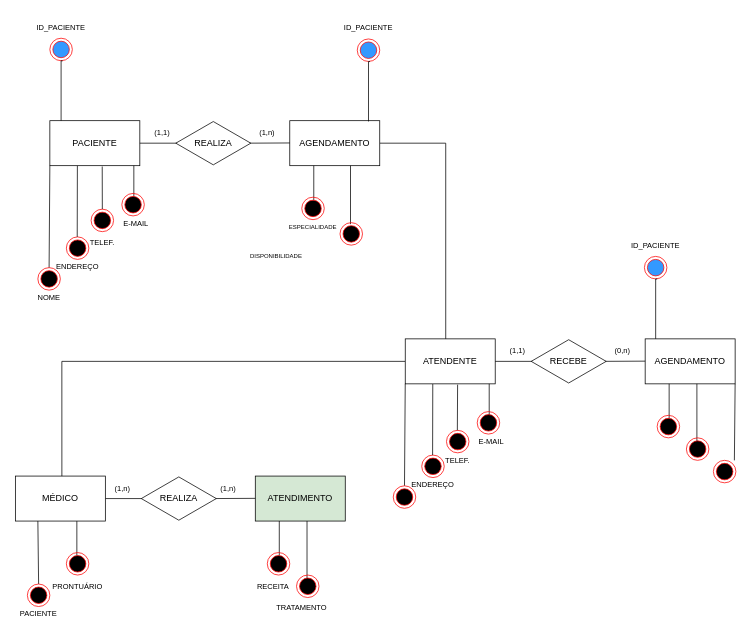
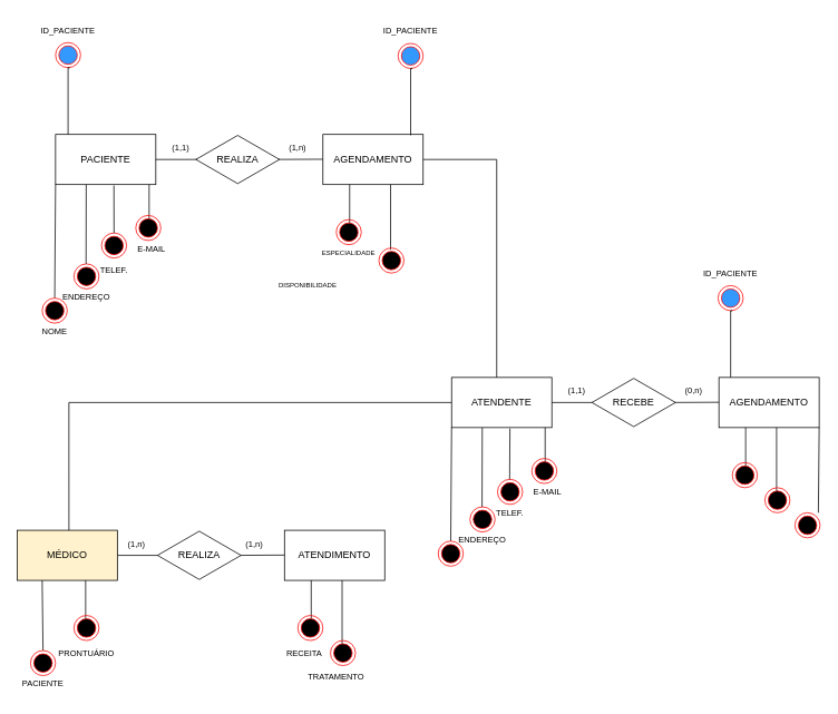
- <mxCell id="77" value="MÉDICO" style="rounded=0;whiteSpace=wrap;html=1;" parent="1" vertex="1"><mxGeometry x="20" y="634" width="120" height="60" as="geometry" /></mxCell>
+ <mxCell id="77" value="MÉDICO" style="rounded=0;whiteSpace=wrap;html=1;fillColor=#fff2cc;" parent="1" vertex="1"><mxGeometry x="20" y="634" width="120" height="60" as="geometry" /></mxCell>
- <mxCell id="20" value="ATENDIMENTO" style="rounded=0;whiteSpace=wrap;html=1;fillColor=#d5e8d4;" parent="1" vertex="1"><mxGeometry x="340" y="634" width="120" height="60" as="geometry" /></mxCell>
+ <mxCell id="20" value="ATENDIMENTO" style="rounded=0;whiteSpace=wrap;html=1;" parent="1" vertex="1"><mxGeometry x="340" y="634" width="120" height="60" as="geometry" /></mxCell>
